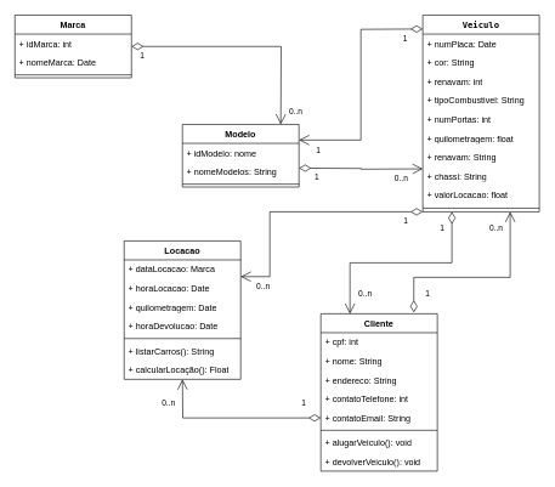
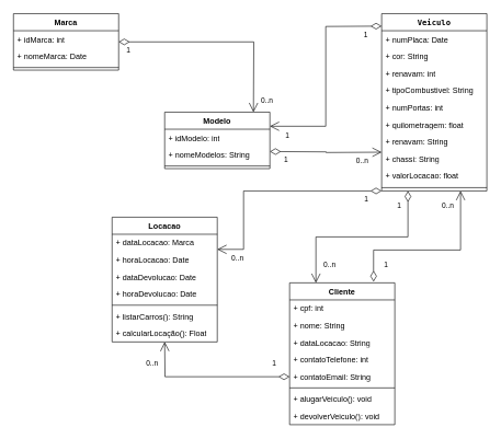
- <mxCell id="18" value="+ idModelo: nome" style="text;strokeColor=none;fillColor=none;align=left;verticalAlign=top;spacingLeft=4;spacingRight=4;overflow=hidden;rotatable=0;points=[[0,0.5],[1,0.5]];portConstraint=eastwest;whiteSpace=wrap;html=1;" parent="17" vertex="1"><mxGeometry y="26" width="160" height="26" as="geometry" /></mxCell>
+ <mxCell id="18" value="+ idModelo: int" style="text;strokeColor=none;fillColor=none;align=left;verticalAlign=top;spacingLeft=4;spacingRight=4;overflow=hidden;rotatable=0;points=[[0,0.5],[1,0.5]];portConstraint=eastwest;whiteSpace=wrap;html=1;" parent="17" vertex="1"><mxGeometry y="26" width="160" height="26" as="geometry" /></mxCell>
- <mxCell id="33" value="+ quilometragem: Date" style="text;strokeColor=none;fillColor=none;align=left;verticalAlign=top;spacingLeft=4;spacingRight=4;overflow=hidden;rotatable=0;points=[[0,0.5],[1,0.5]];portConstraint=eastwest;whiteSpace=wrap;html=1;" vertex="1" parent="30"><mxGeometry y="78" width="160" height="26" as="geometry" /></mxCell>
+ <mxCell id="33" value="+ dataDevolucao: Date" style="text;strokeColor=none;fillColor=none;align=left;verticalAlign=top;spacingLeft=4;spacingRight=4;overflow=hidden;rotatable=0;points=[[0,0.5],[1,0.5]];portConstraint=eastwest;whiteSpace=wrap;html=1;" vertex="1" parent="30"><mxGeometry y="78" width="160" height="26" as="geometry" /></mxCell>
- <mxCell id="24" value="+ endereco: String" style="text;strokeColor=none;fillColor=none;align=left;verticalAlign=top;spacingLeft=4;spacingRight=4;overflow=hidden;rotatable=0;points=[[0,0.5],[1,0.5]];portConstraint=eastwest;whiteSpace=wrap;html=1;" parent="21" vertex="1"><mxGeometry y="78" width="160" height="26" as="geometry" /></mxCell>
+ <mxCell id="24" value="+ dataLocacao: String" style="text;strokeColor=none;fillColor=none;align=left;verticalAlign=top;spacingLeft=4;spacingRight=4;overflow=hidden;rotatable=0;points=[[0,0.5],[1,0.5]];portConstraint=eastwest;whiteSpace=wrap;html=1;" parent="21" vertex="1"><mxGeometry y="78" width="160" height="26" as="geometry" /></mxCell>
